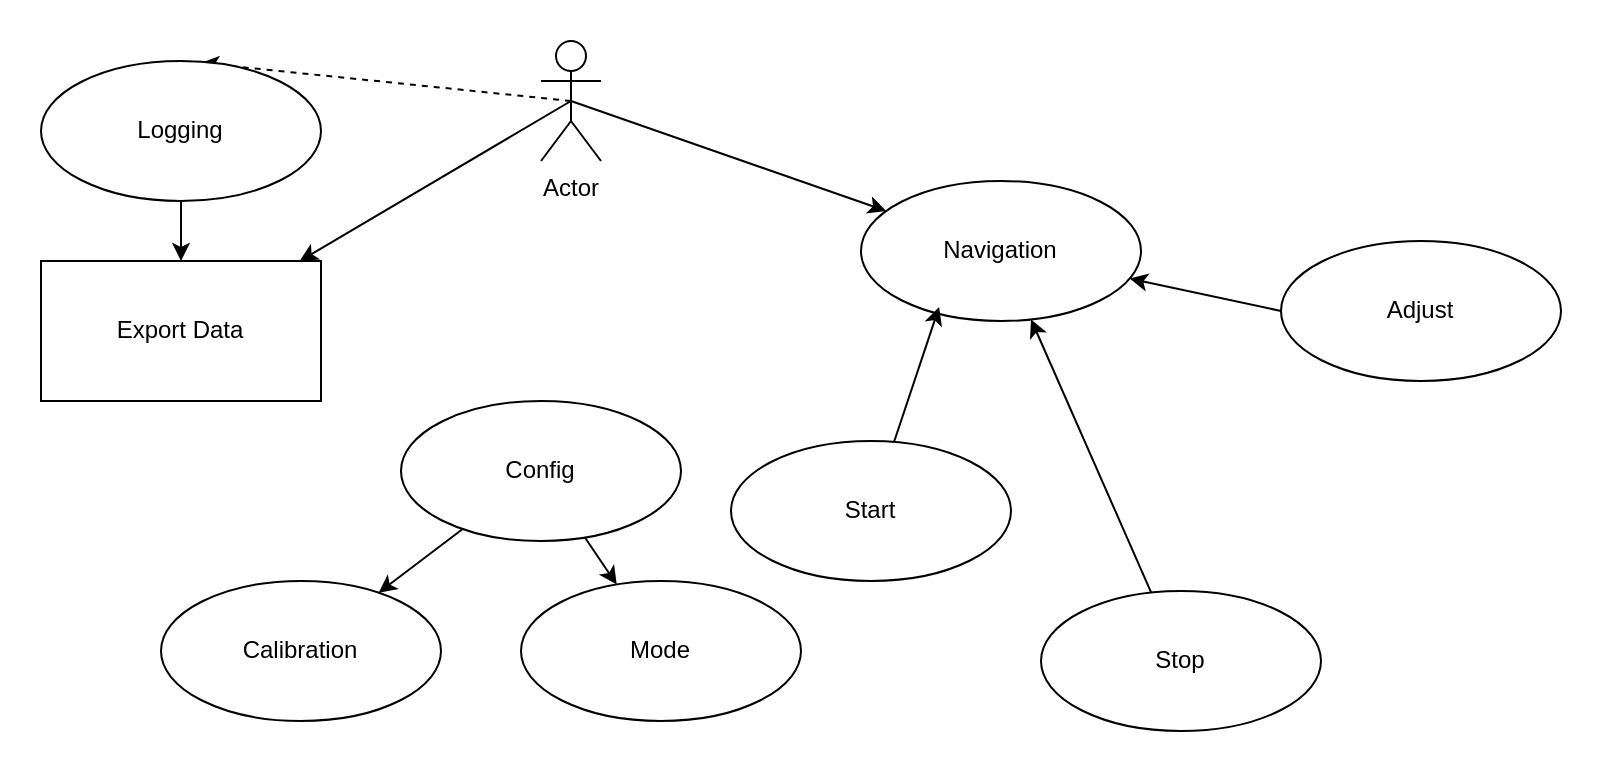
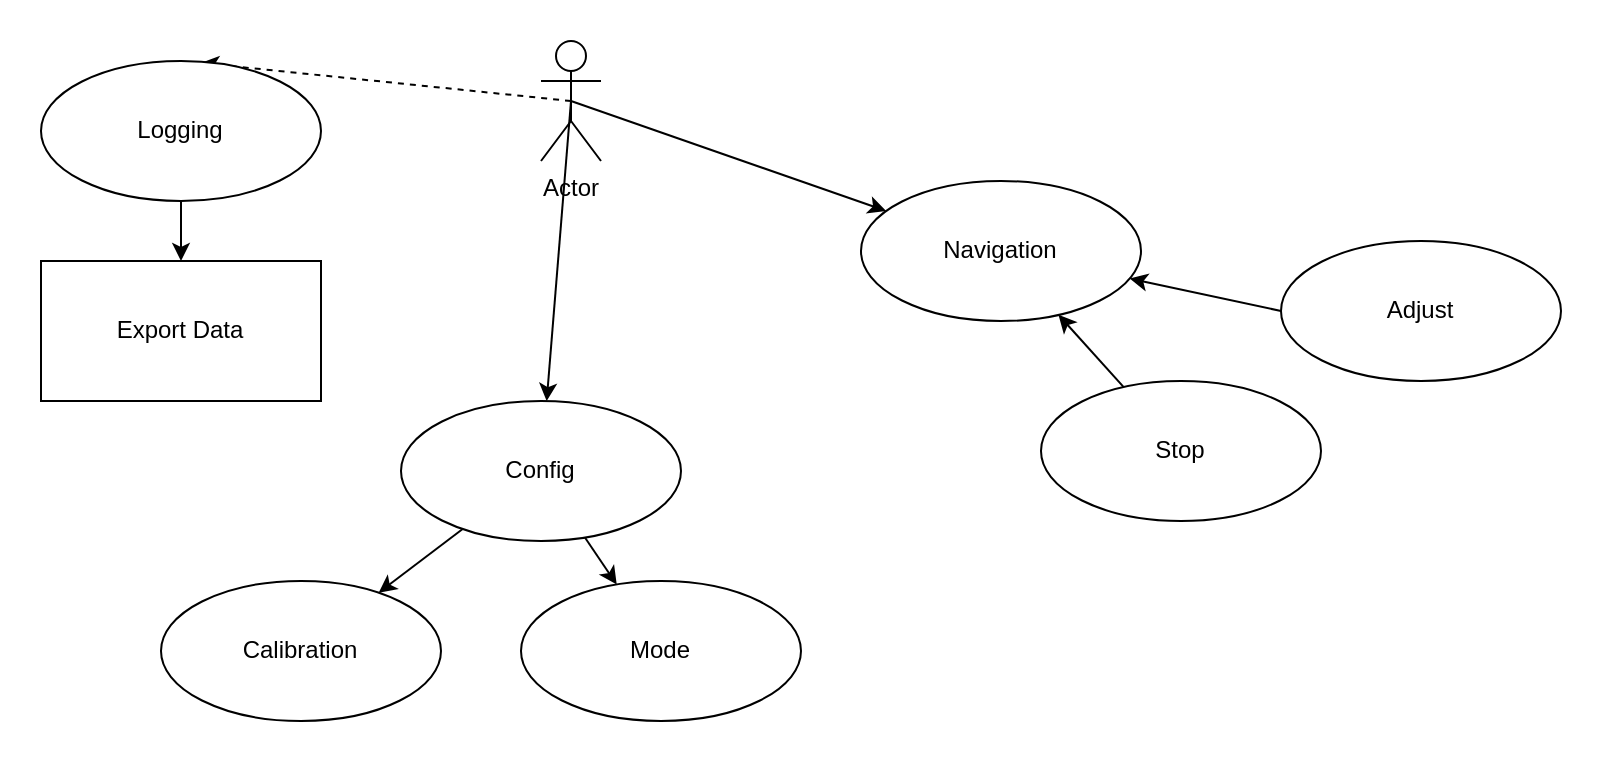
- <mxCell id="4" style="edgeStyle=none;html=1;exitX=0.5;exitY=0.5;exitDx=0;exitDy=0;exitPerimeter=0;" edge="1" parent="1" source="5" target="18"><mxGeometry relative="1" as="geometry" /></mxCell>
+ <mxCell id="4" style="edgeStyle=none;html=1;exitX=0.5;exitY=0.5;exitDx=0;exitDy=0;exitPerimeter=0;" edge="1" parent="1" source="5" target="11"><mxGeometry relative="1" as="geometry" /></mxCell>
- <mxCell id="12" style="edgeStyle=none;html=1;entryX=0.279;entryY=0.9;entryDx=0;entryDy=0;entryPerimeter=0;" edge="1" parent="1" source="13" target="6"><mxGeometry relative="1" as="geometry" /></mxCell>
- <mxCell id="13" value="Start" style="ellipse;whiteSpace=wrap;html=1;" vertex="1" parent="1"><mxGeometry x="365" y="220" width="140" height="70" as="geometry" /></mxCell>
- <mxCell id="15" value="Stop" style="ellipse;whiteSpace=wrap;html=1;" vertex="1" parent="1"><mxGeometry x="520" y="295" width="140" height="70" as="geometry" /></mxCell>
+ <mxCell id="15" value="Stop" style="ellipse;whiteSpace=wrap;html=1;" vertex="1" parent="1"><mxGeometry x="520" y="190" width="140" height="70" as="geometry" /></mxCell>
